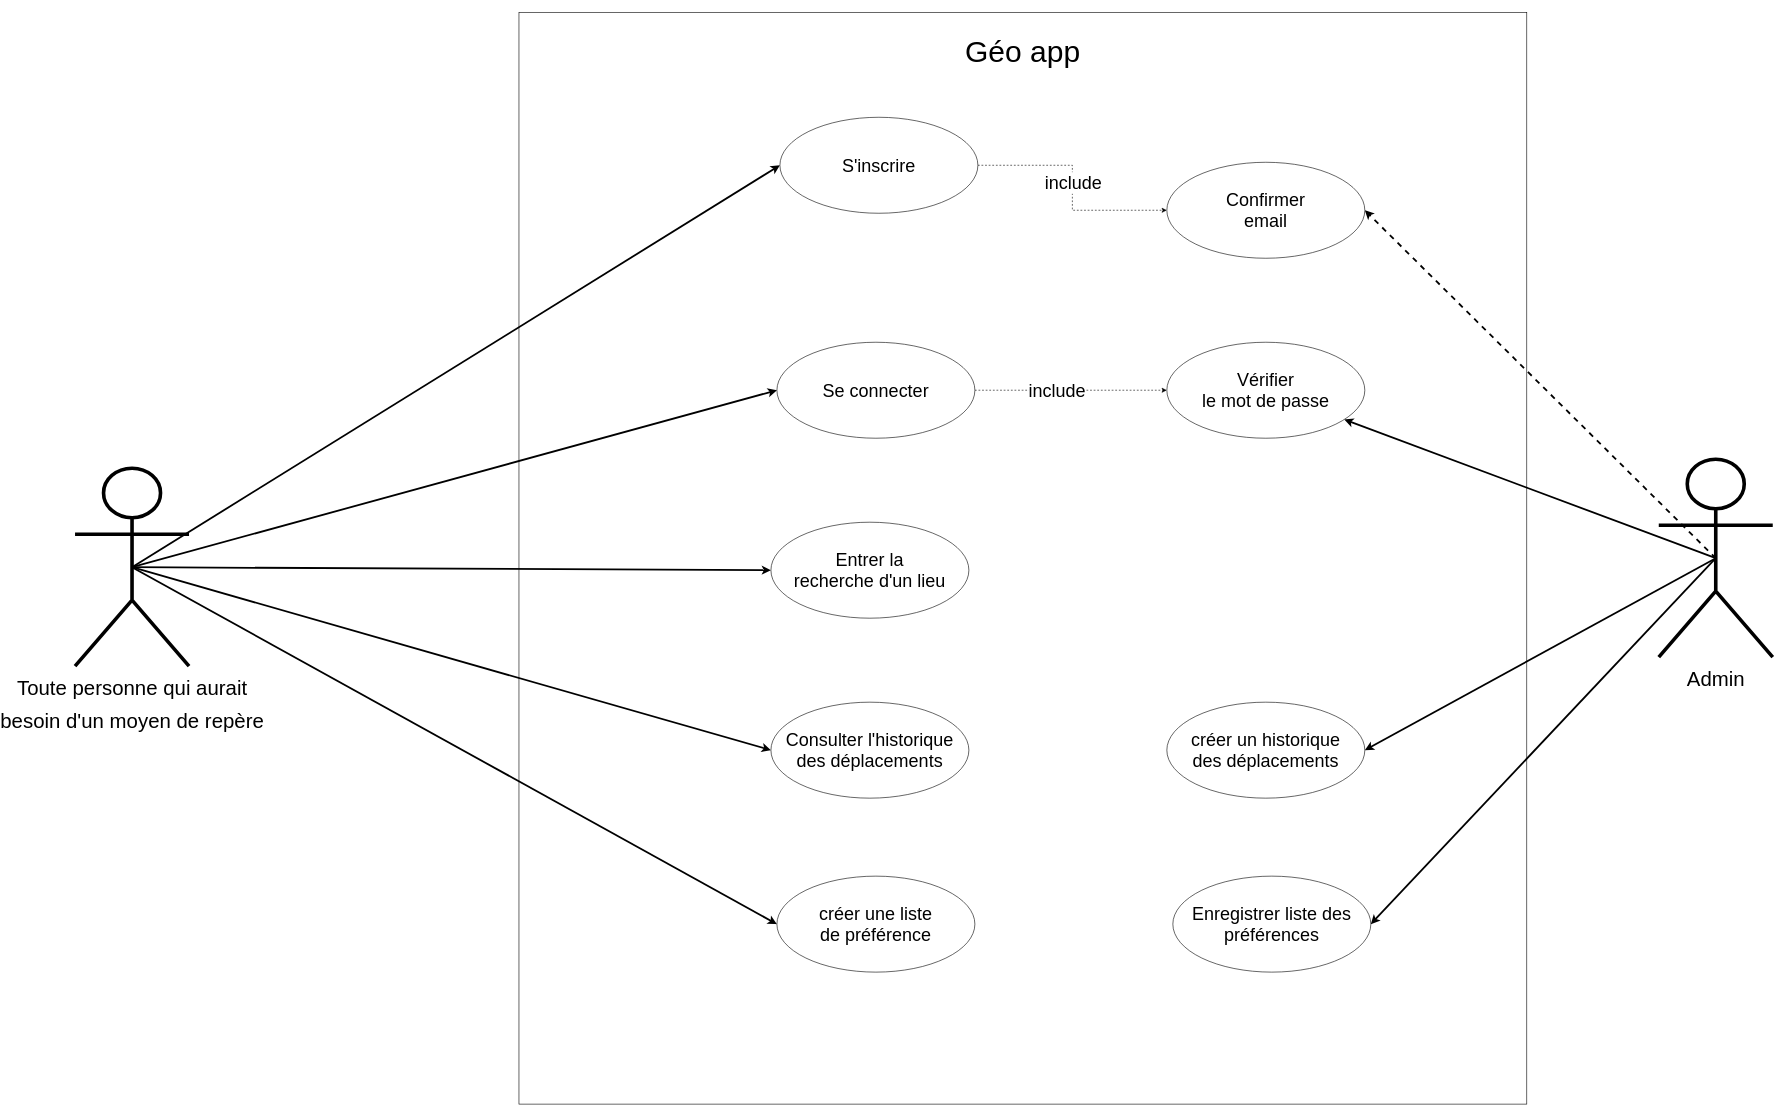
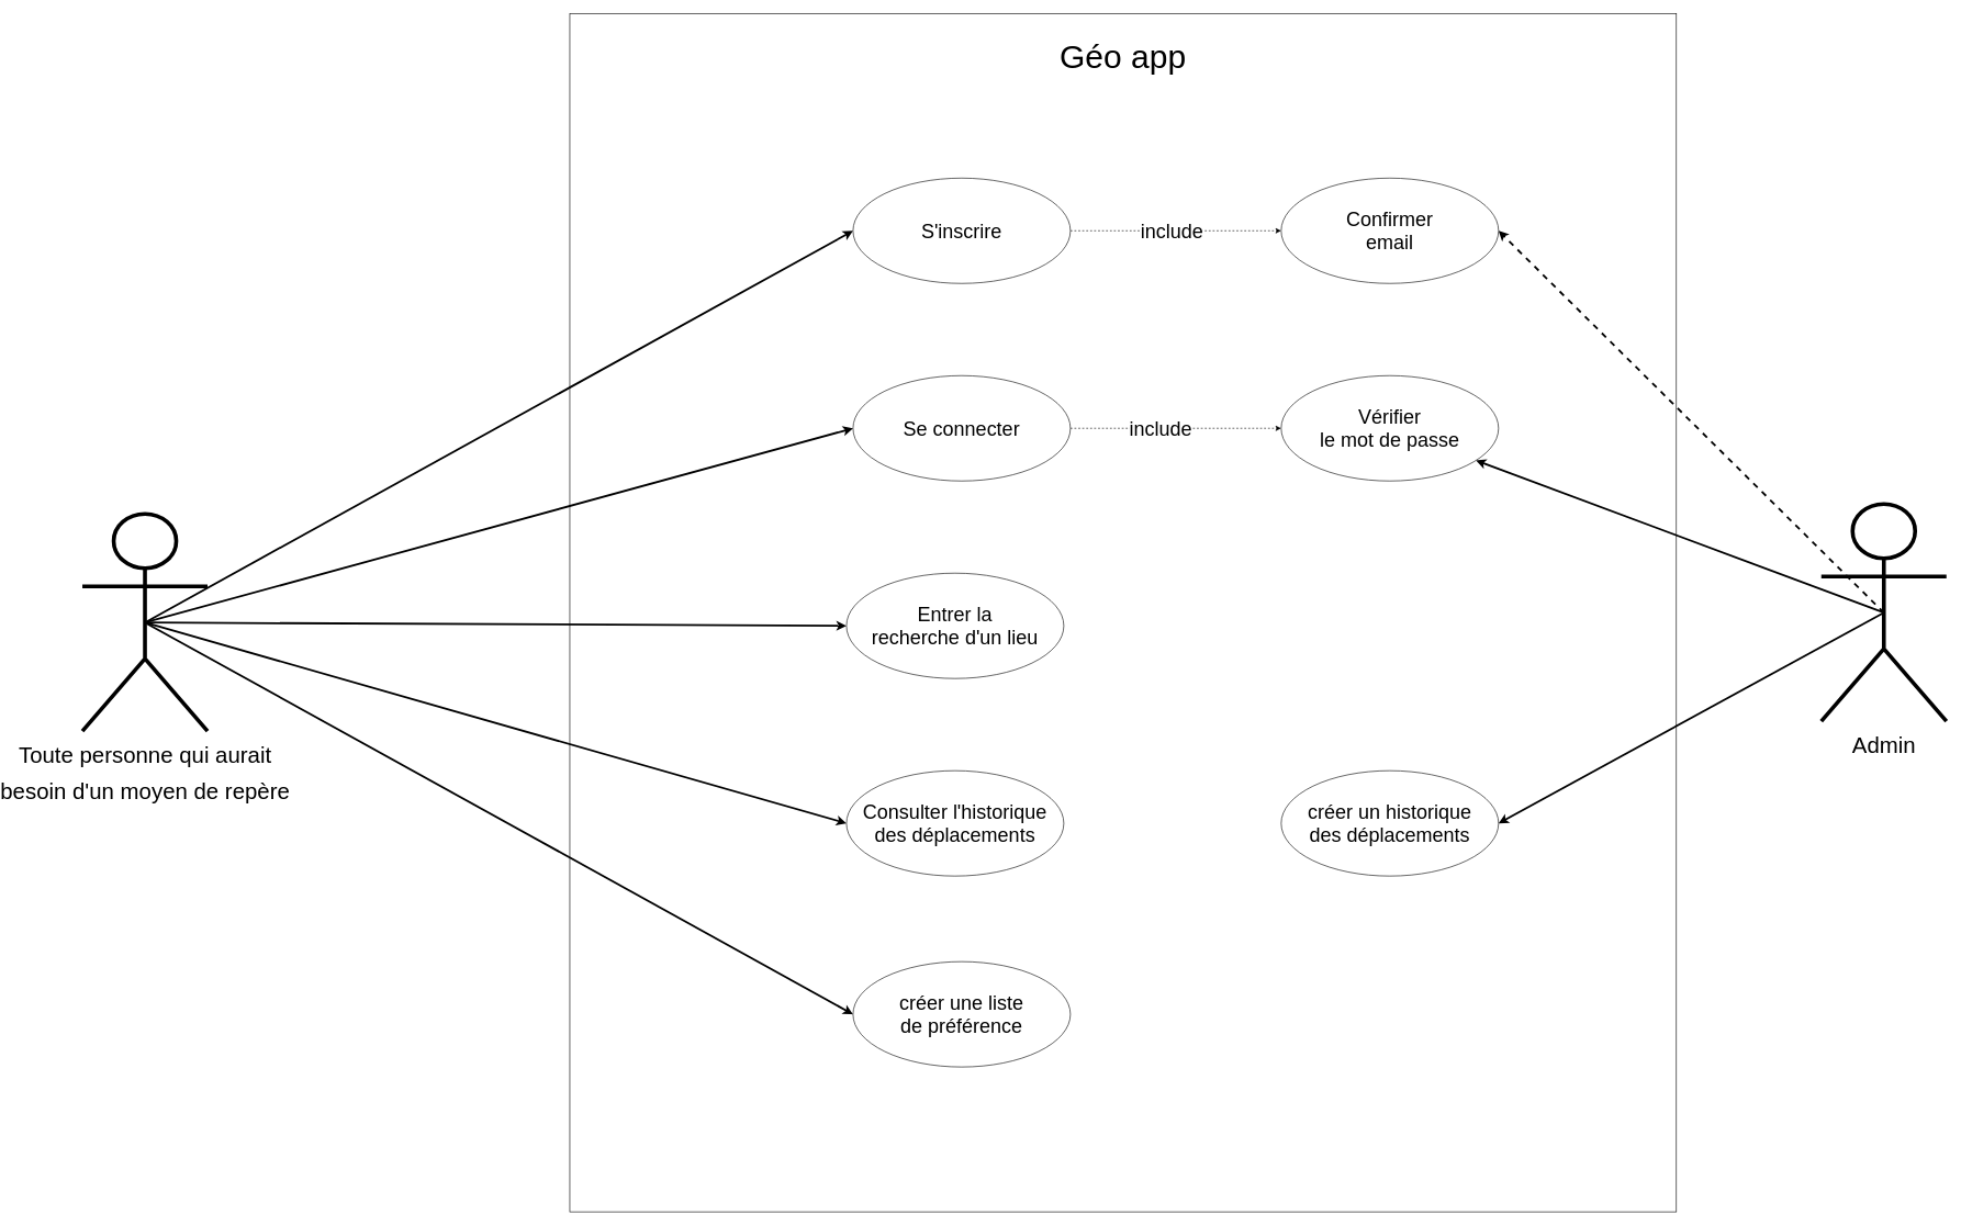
- <mxCell id="16" value="&lt;font style=&quot;font-size: 30px;&quot;&gt;S'inscrire&lt;/font&gt;" style="ellipse;whiteSpace=wrap;html=1;" vertex="1" parent="1"><mxGeometry x="1195" y="195" width="330" height="160" as="geometry" /></mxCell>
+ <mxCell id="16" value="&lt;font style=&quot;font-size: 30px;&quot;&gt;S'inscrire&lt;/font&gt;" style="ellipse;whiteSpace=wrap;html=1;" vertex="1" parent="1"><mxGeometry x="1190" y="270" width="330" height="160" as="geometry" /></mxCell>
- <mxCell id="12" style="rounded=0;orthogonalLoop=1;jettySize=auto;html=1;exitX=0.5;exitY=0.5;exitDx=0;exitDy=0;exitPerimeter=0;entryX=1;entryY=0.5;entryDx=0;entryDy=0;strokeWidth=3;" edge="1" parent="1" source="13" target="27"><mxGeometry relative="1" as="geometry" /></mxCell>
- <mxCell id="27" value="&lt;font style=&quot;font-size: 30px;&quot;&gt;Enregistrer liste des préférences&lt;br&gt;&lt;/font&gt;" style="ellipse;whiteSpace=wrap;html=1;" vertex="1" parent="1"><mxGeometry x="1850" y="1460" width="330" height="160" as="geometry" /></mxCell>
